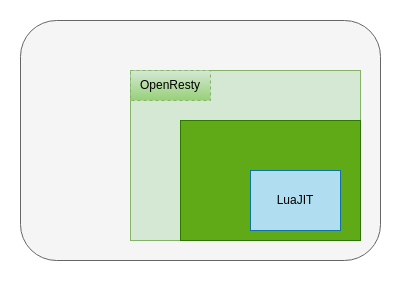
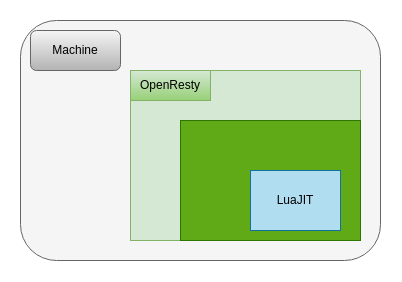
+ <mxCell id="7" value="Machine" style="rounded=1;whiteSpace=wrap;html=1;fillColor=#f5f5f5;gradientColor=#b3b3b3;strokeColor=#666666;" vertex="1" parent="1"><mxGeometry x="30" y="30" width="90" height="40" as="geometry" /></mxCell>
- <mxCell id="6" value="OpenResty" style="rounded=0;whiteSpace=wrap;html=1;fillColor=#d5e8d4;gradientColor=#97d077;strokeColor=#82b366;dashed=1;" vertex="1" parent="1"><mxGeometry x="130" y="70" width="80" height="30" as="geometry" /></mxCell>
+ <mxCell id="6" value="OpenResty" style="rounded=0;whiteSpace=wrap;html=1;fillColor=#d5e8d4;gradientColor=#97d077;strokeColor=#82b366;" vertex="1" parent="1"><mxGeometry x="130" y="70" width="80" height="30" as="geometry" /></mxCell>
